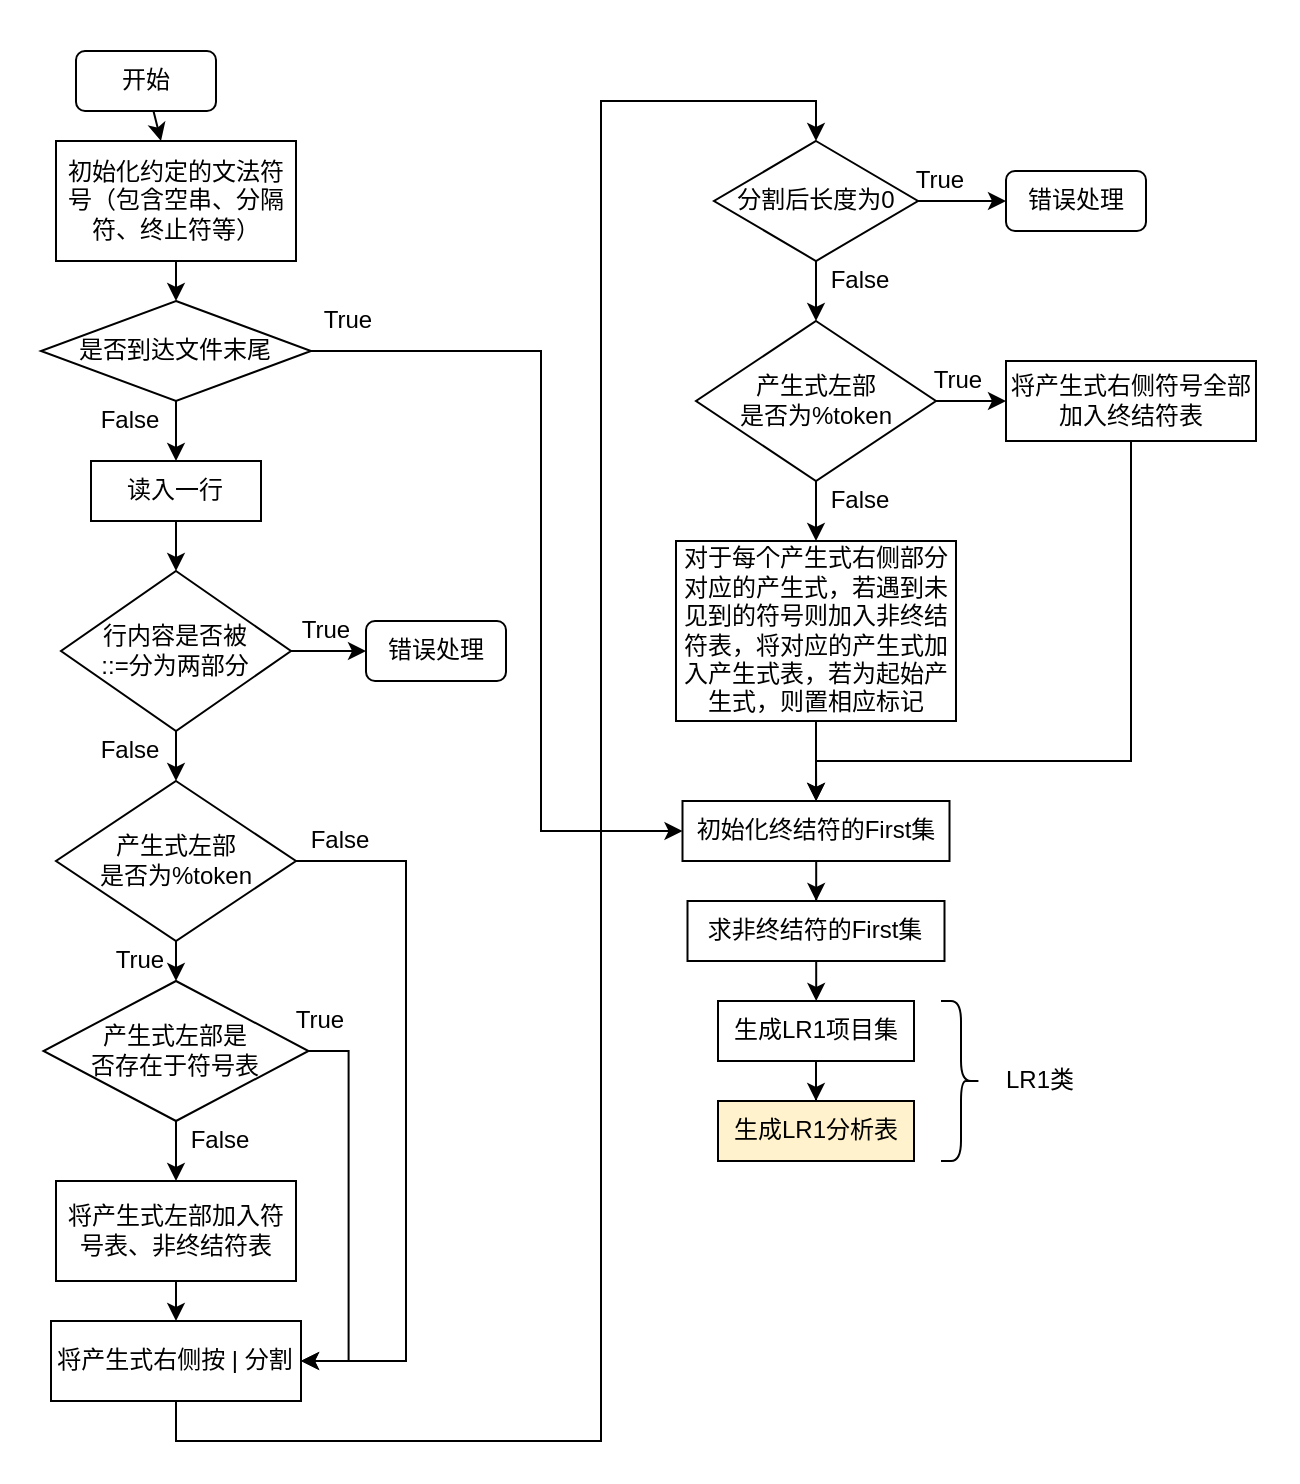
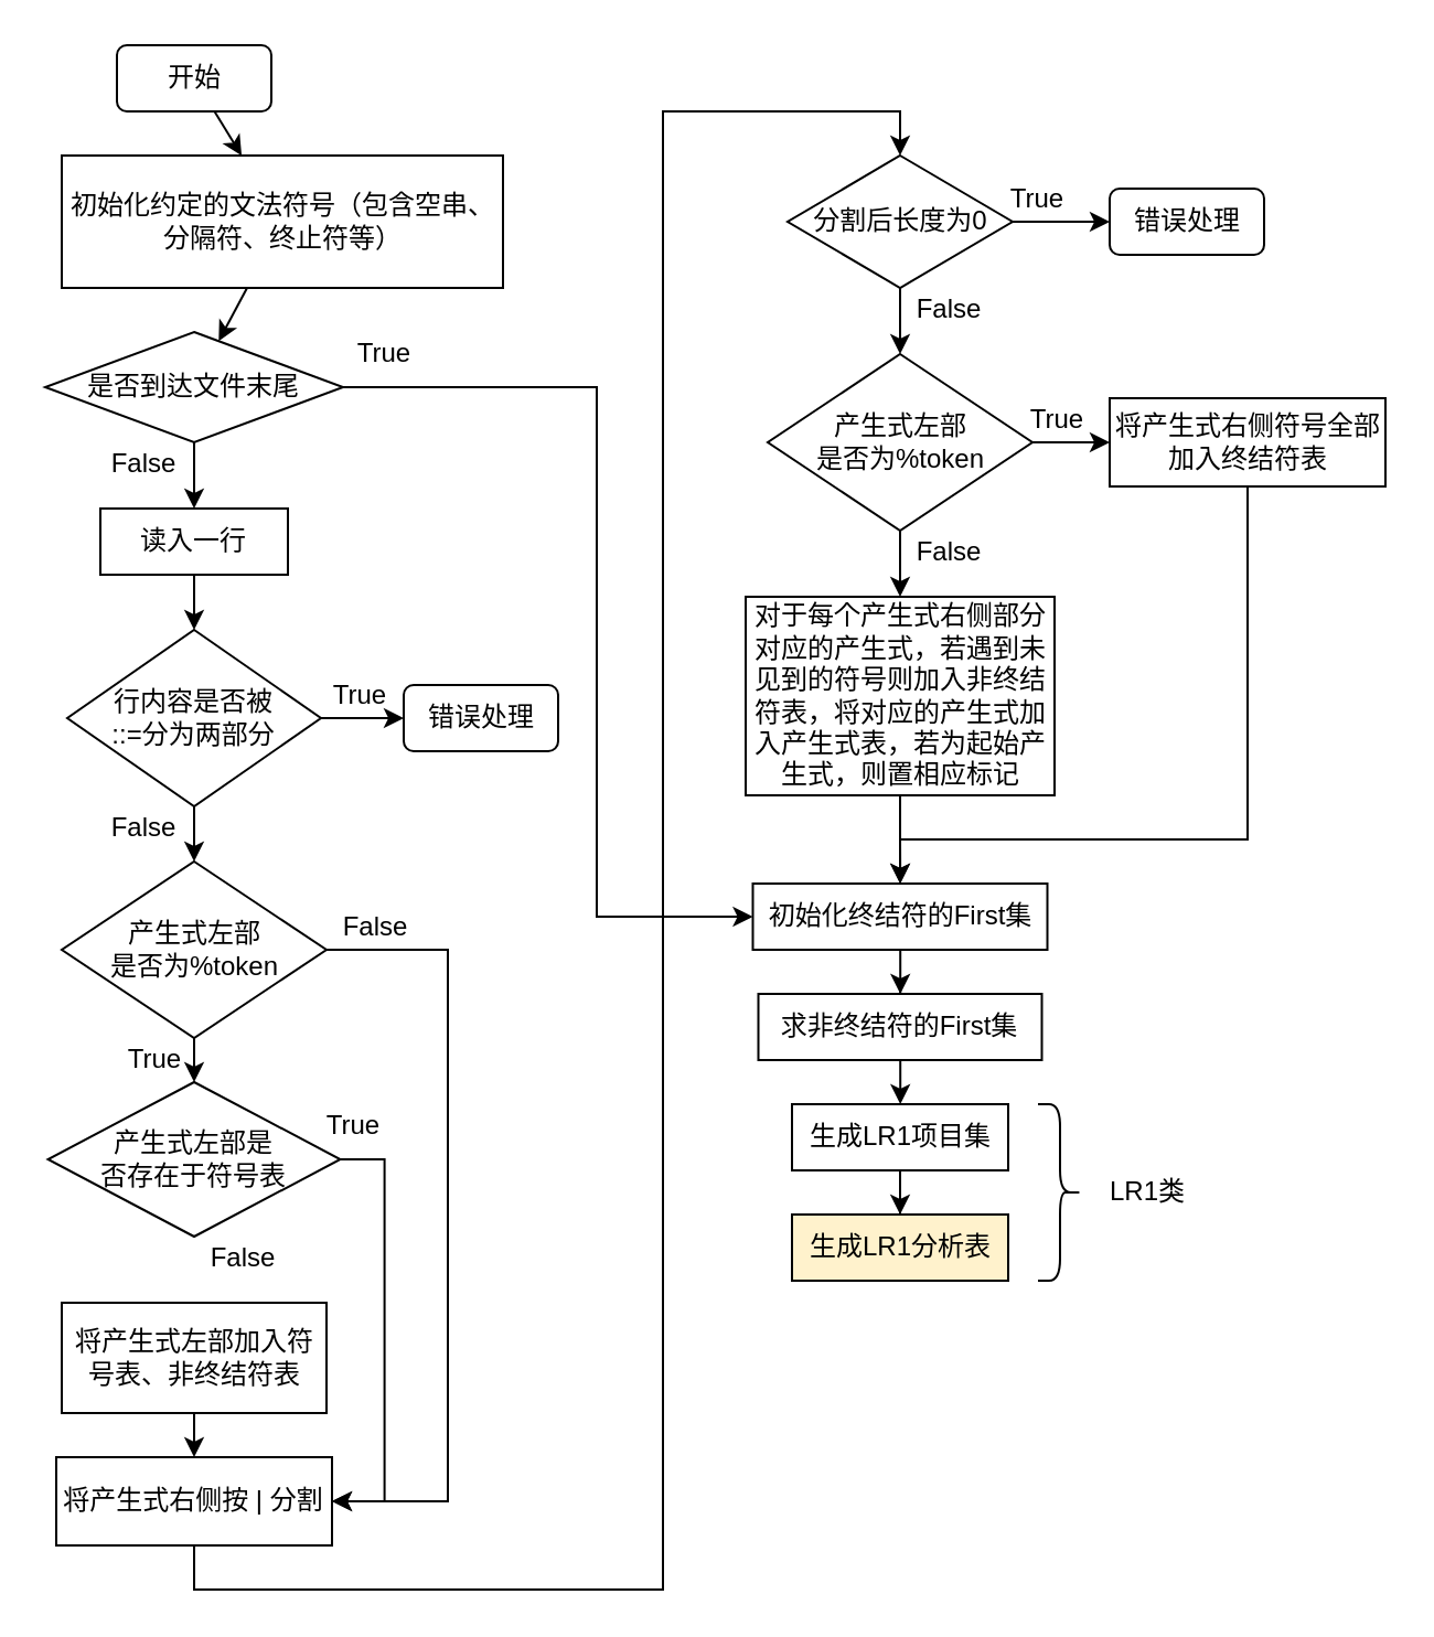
- <mxCell id="3" value="开始" style="rounded=1;whiteSpace=wrap;html=1;" parent="1" vertex="1"><mxGeometry x="37.5" y="25" width="70" height="30" as="geometry" /></mxCell>
+ <mxCell id="3" value="开始" style="rounded=1;whiteSpace=wrap;html=1;" parent="1" vertex="1"><mxGeometry x="52.5" y="20" width="70" height="30" as="geometry" /></mxCell>
- <mxCell id="5" value="初始化约定的文法符号（包含空串、分隔符、终止符等）" style="rounded=0;whiteSpace=wrap;html=1;" parent="1" vertex="1"><mxGeometry x="27.5" y="70" width="120" height="60" as="geometry" /></mxCell>
+ <mxCell id="5" value="初始化约定的文法符号（包含空串、分隔符、终止符等）" style="rounded=0;whiteSpace=wrap;html=1;" parent="1" vertex="1"><mxGeometry x="27.5" y="70" width="200" height="60" as="geometry" /></mxCell>
- <mxCell id="21" value="" style="edgeStyle=none;html=1;" parent="1" source="23" target="26" edge="1"><mxGeometry relative="1" as="geometry" /></mxCell>
